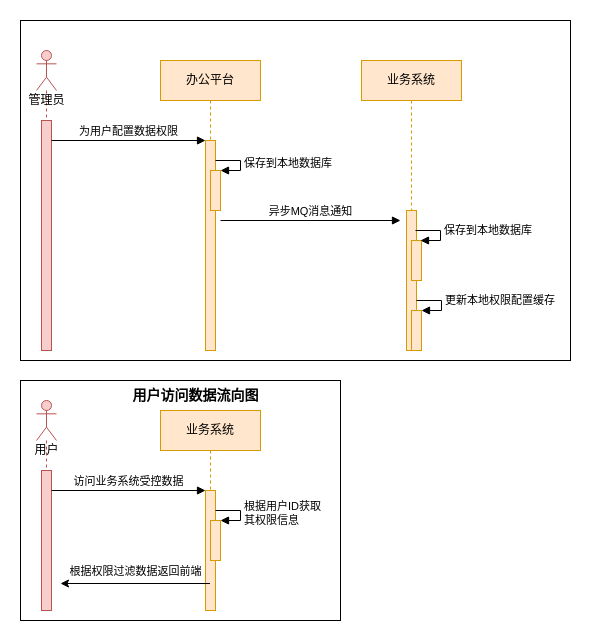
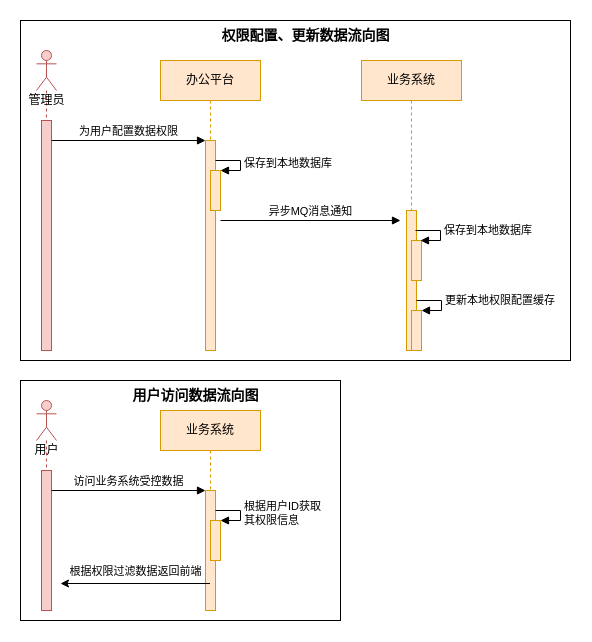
+ <mxCell id="28" value="&lt;font style=&quot;font-size: 14px;&quot;&gt;&lt;b&gt;权限配置、更新数据流向图&lt;/b&gt;&lt;/font&gt;" style="text;html=1;align=center;verticalAlign=middle;resizable=0;points=[];autosize=1;strokeColor=none;fillColor=none;" vertex="1" parent="1"><mxGeometry x="210" y="20" width="190" height="30" as="geometry" /></mxCell>
